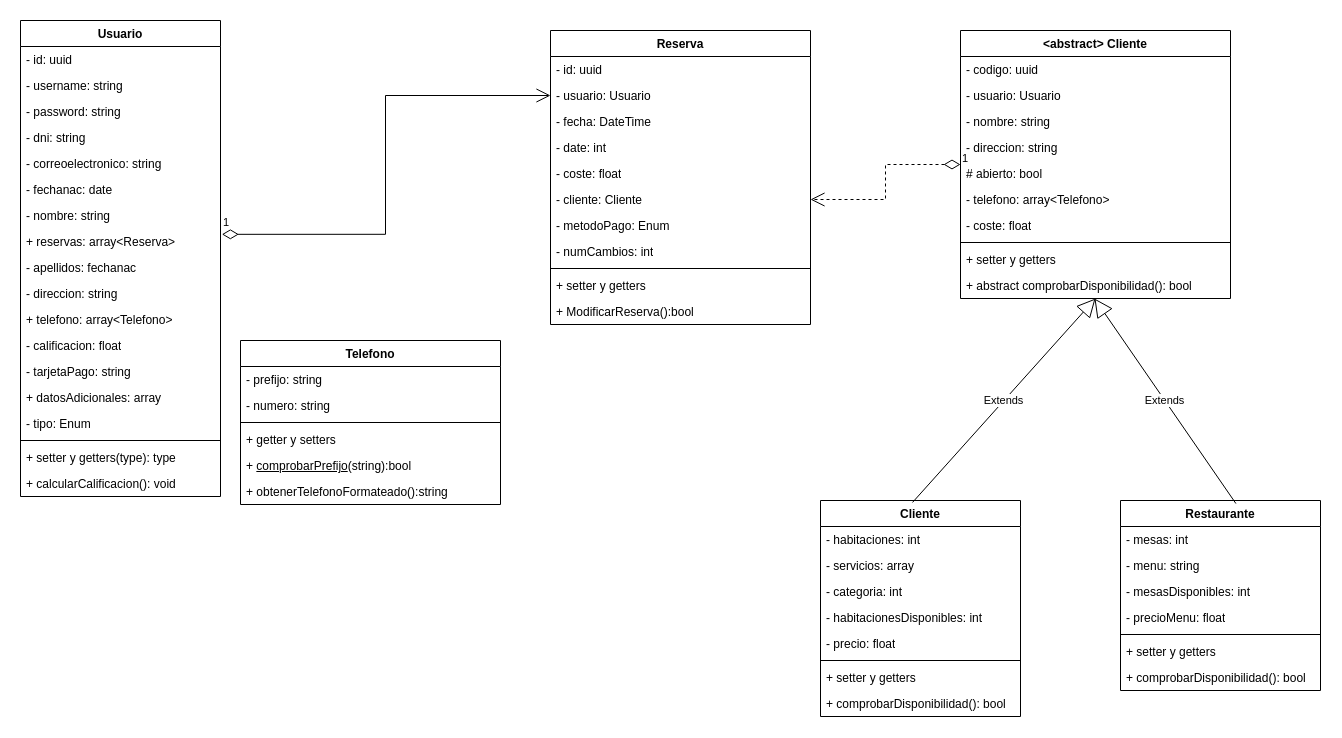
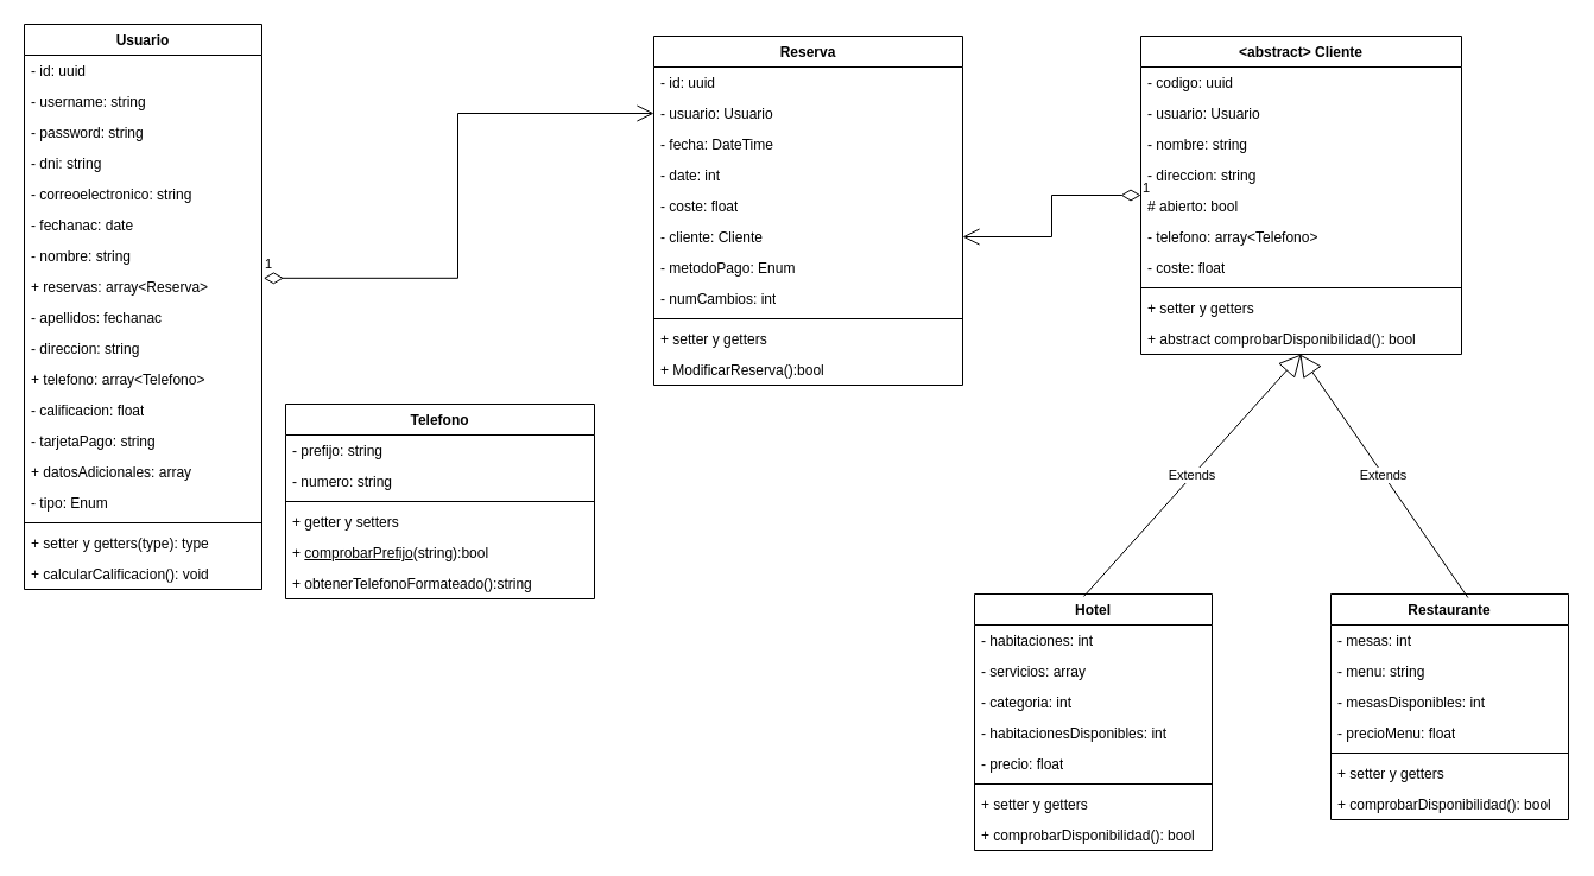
- <mxCell id="69" value="1" style="endArrow=open;html=1;endSize=12;startArrow=diamondThin;startSize=14;startFill=0;edgeStyle=orthogonalEdgeStyle;align=left;verticalAlign=bottom;rounded=0;entryX=1;entryY=0.5;entryDx=0;entryDy=0;dashed=1;" parent="1" source="40" target="34" edge="1"><mxGeometry x="-1" y="3" relative="1" as="geometry"><mxPoint x="780" y="-10.75" as="sourcePoint" /><mxPoint x="1109" y="-123.75" as="targetPoint" /></mxGeometry></mxCell>
+ <mxCell id="69" value="1" style="endArrow=open;html=1;endSize=12;startArrow=diamondThin;startSize=14;startFill=0;edgeStyle=orthogonalEdgeStyle;align=left;verticalAlign=bottom;rounded=0;entryX=1;entryY=0.5;entryDx=0;entryDy=0;" parent="1" source="40" target="34" edge="1"><mxGeometry x="-1" y="3" relative="1" as="geometry"><mxPoint x="780" y="-10.75" as="sourcePoint" /><mxPoint x="1109" y="-123.75" as="targetPoint" /></mxGeometry></mxCell>
- <mxCell id="52" value="Cliente" style="swimlane;fontStyle=1;align=center;verticalAlign=top;childLayout=stackLayout;horizontal=1;startSize=26;horizontalStack=0;resizeParent=1;resizeParentMax=0;resizeLast=0;collapsible=1;marginBottom=0;whiteSpace=wrap;html=1;" parent="1" vertex="1"><mxGeometry x="820" y="500" width="200" height="216" as="geometry" /></mxCell>
+ <mxCell id="52" value="Hotel" style="swimlane;fontStyle=1;align=center;verticalAlign=top;childLayout=stackLayout;horizontal=1;startSize=26;horizontalStack=0;resizeParent=1;resizeParentMax=0;resizeLast=0;collapsible=1;marginBottom=0;whiteSpace=wrap;html=1;" parent="1" vertex="1"><mxGeometry x="820" y="500" width="200" height="216" as="geometry" /></mxCell>
